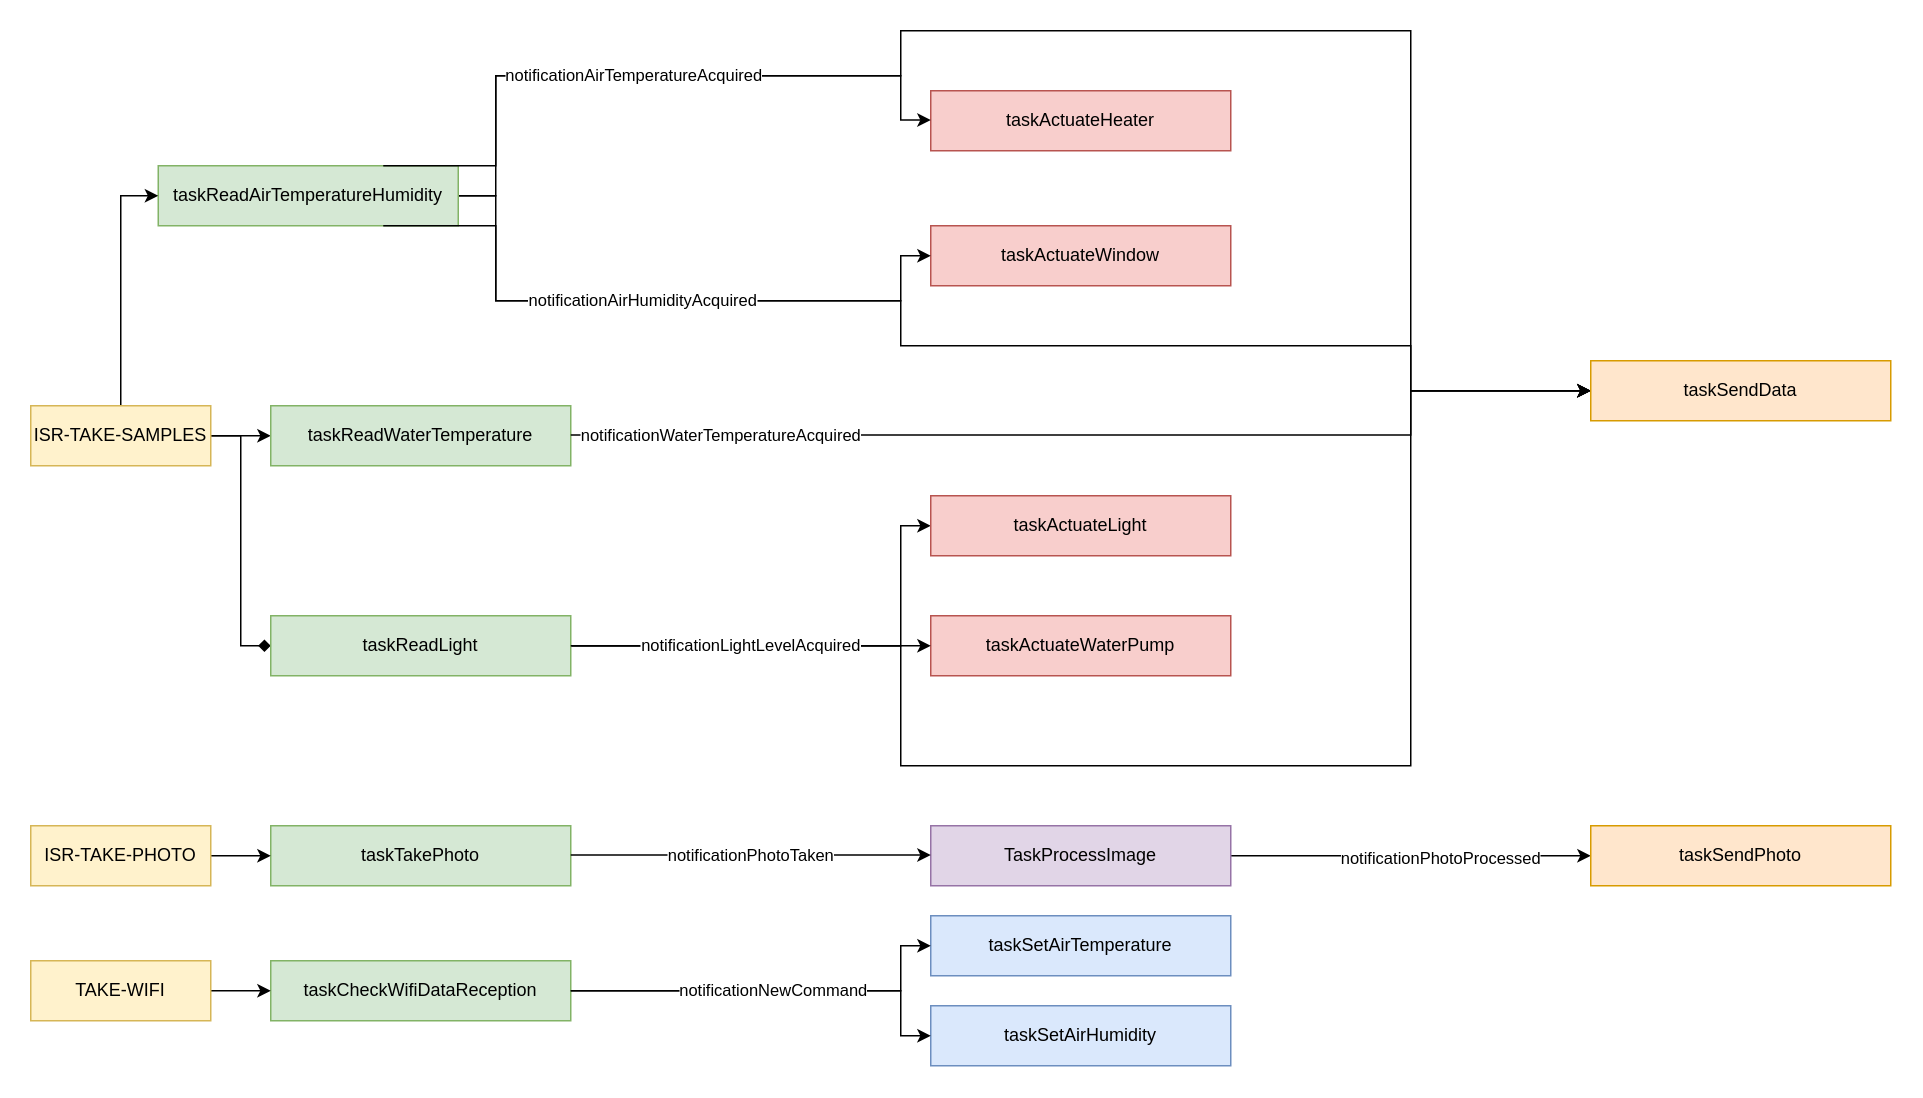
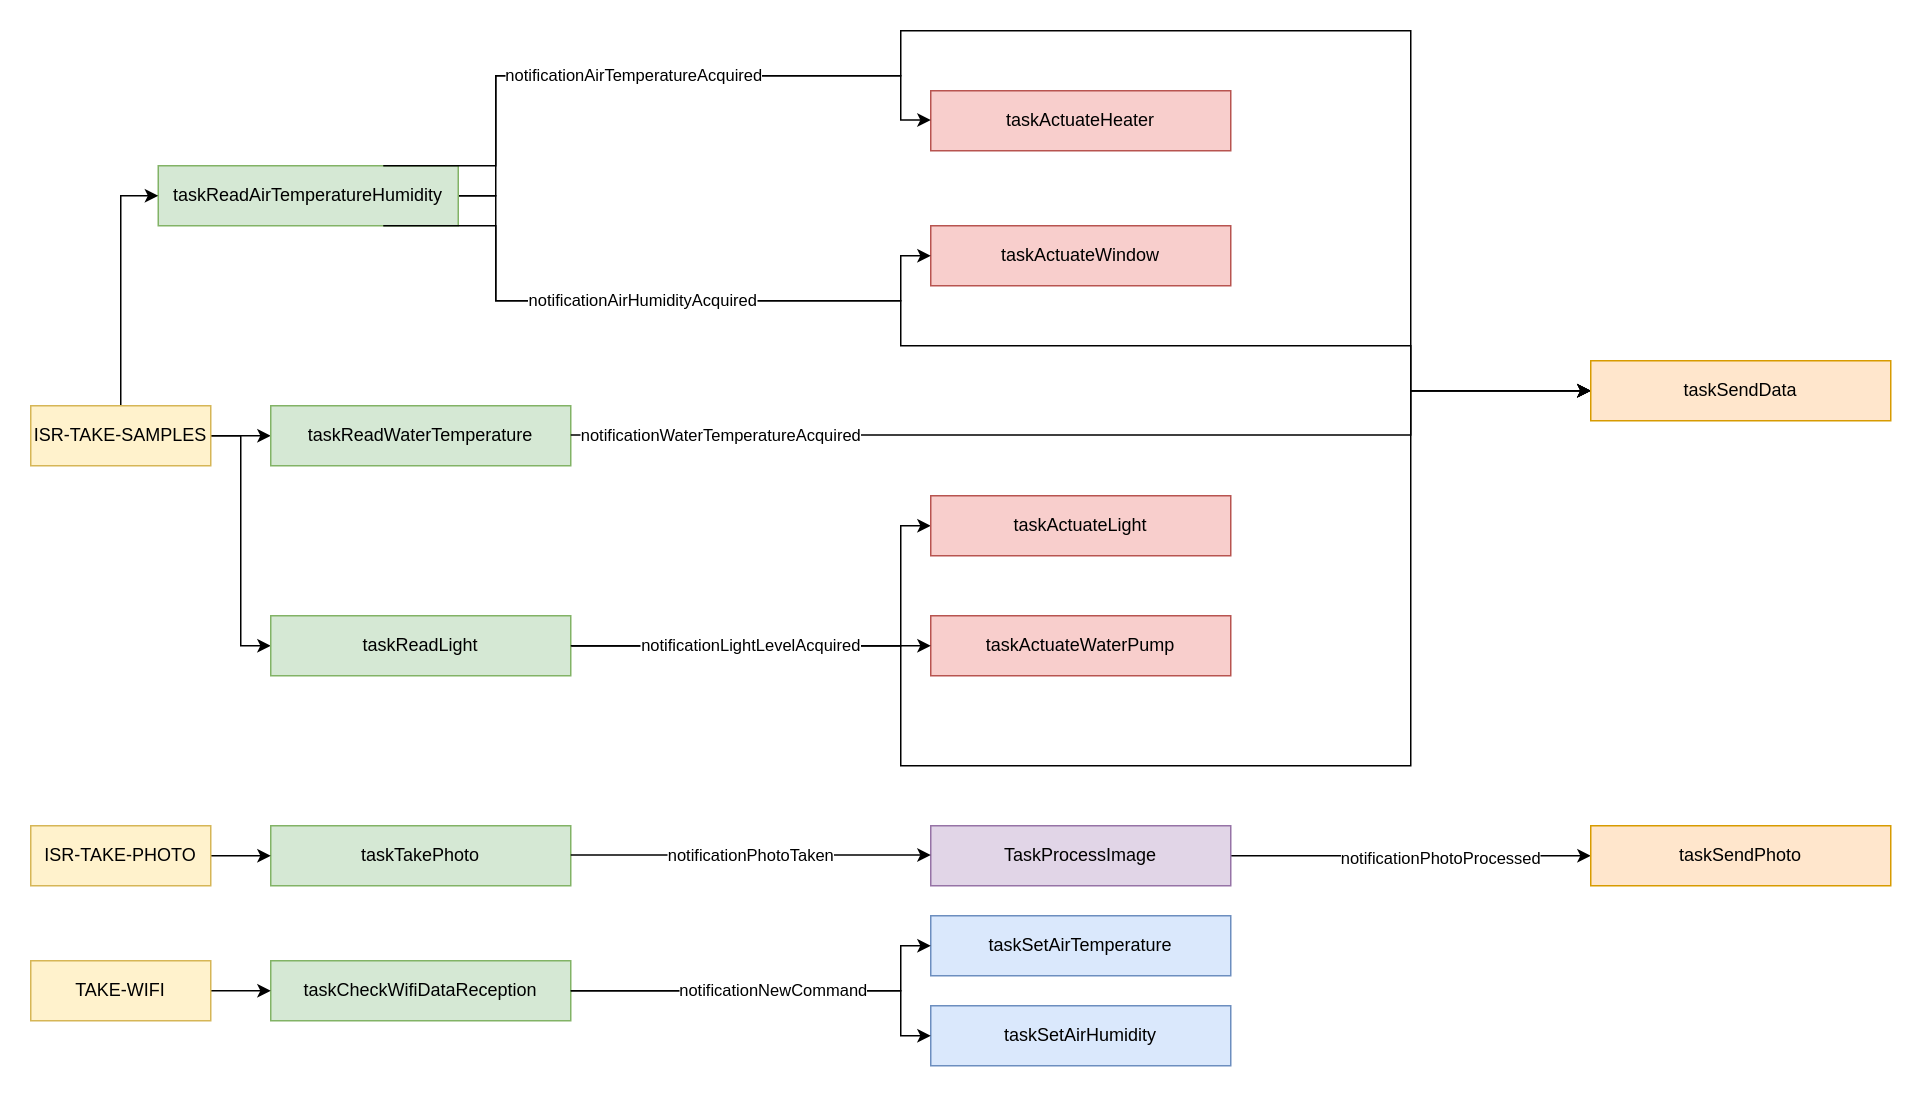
- <mxCell id="7" style="edgeStyle=orthogonalEdgeStyle;rounded=0;orthogonalLoop=1;jettySize=auto;html=1;entryX=0;entryY=0.5;entryDx=0;entryDy=0;endArrow=diamond;" parent="1" source="8" target="12" edge="1"><mxGeometry relative="1" as="geometry" /></mxCell>
+ <mxCell id="7" style="edgeStyle=orthogonalEdgeStyle;rounded=0;orthogonalLoop=1;jettySize=auto;html=1;entryX=0;entryY=0.5;entryDx=0;entryDy=0;" parent="1" source="8" target="12" edge="1"><mxGeometry relative="1" as="geometry" /></mxCell>
